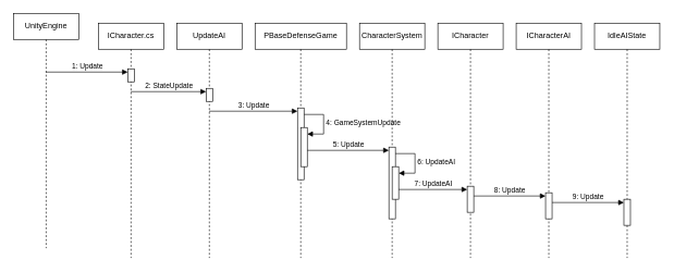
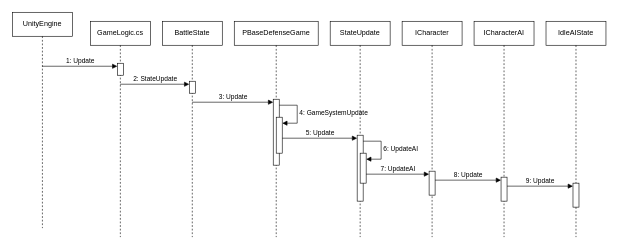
- <mxCell id="3" value="ICharacter.cs" style="shape=umlLifeline;perimeter=lifelinePerimeter;whiteSpace=wrap;html=1;container=1;dropTarget=0;collapsible=0;recursiveResize=0;outlineConnect=0;portConstraint=eastwest;newEdgeStyle={&quot;curved&quot;:0,&quot;rounded&quot;:0};" parent="1" vertex="1"><mxGeometry x="150" y="35" width="100" height="360" as="geometry" /></mxCell>
+ <mxCell id="3" value="GameLogic.cs" style="shape=umlLifeline;perimeter=lifelinePerimeter;whiteSpace=wrap;html=1;container=1;dropTarget=0;collapsible=0;recursiveResize=0;outlineConnect=0;portConstraint=eastwest;newEdgeStyle={&quot;curved&quot;:0,&quot;rounded&quot;:0};" parent="1" vertex="1"><mxGeometry x="150" y="35" width="100" height="360" as="geometry" /></mxCell>
- <mxCell id="5" value="UpdateAI" style="shape=umlLifeline;perimeter=lifelinePerimeter;whiteSpace=wrap;html=1;container=1;dropTarget=0;collapsible=0;recursiveResize=0;outlineConnect=0;portConstraint=eastwest;newEdgeStyle={&quot;curved&quot;:0,&quot;rounded&quot;:0};" parent="1" vertex="1"><mxGeometry x="270" y="35" width="100" height="360" as="geometry" /></mxCell>
+ <mxCell id="5" value="BattleState" style="shape=umlLifeline;perimeter=lifelinePerimeter;whiteSpace=wrap;html=1;container=1;dropTarget=0;collapsible=0;recursiveResize=0;outlineConnect=0;portConstraint=eastwest;newEdgeStyle={&quot;curved&quot;:0,&quot;rounded&quot;:0};" parent="1" vertex="1"><mxGeometry x="270" y="35" width="100" height="360" as="geometry" /></mxCell>
- <mxCell id="11" value="CharacterSystem" style="shape=umlLifeline;perimeter=lifelinePerimeter;whiteSpace=wrap;html=1;container=1;dropTarget=0;collapsible=0;recursiveResize=0;outlineConnect=0;portConstraint=eastwest;newEdgeStyle={&quot;curved&quot;:0,&quot;rounded&quot;:0};" parent="1" vertex="1"><mxGeometry x="550" y="35" width="100" height="360" as="geometry" /></mxCell>
+ <mxCell id="11" value="StateUpdate" style="shape=umlLifeline;perimeter=lifelinePerimeter;whiteSpace=wrap;html=1;container=1;dropTarget=0;collapsible=0;recursiveResize=0;outlineConnect=0;portConstraint=eastwest;newEdgeStyle={&quot;curved&quot;:0,&quot;rounded&quot;:0};" parent="1" vertex="1"><mxGeometry x="550" y="35" width="100" height="360" as="geometry" /></mxCell>
